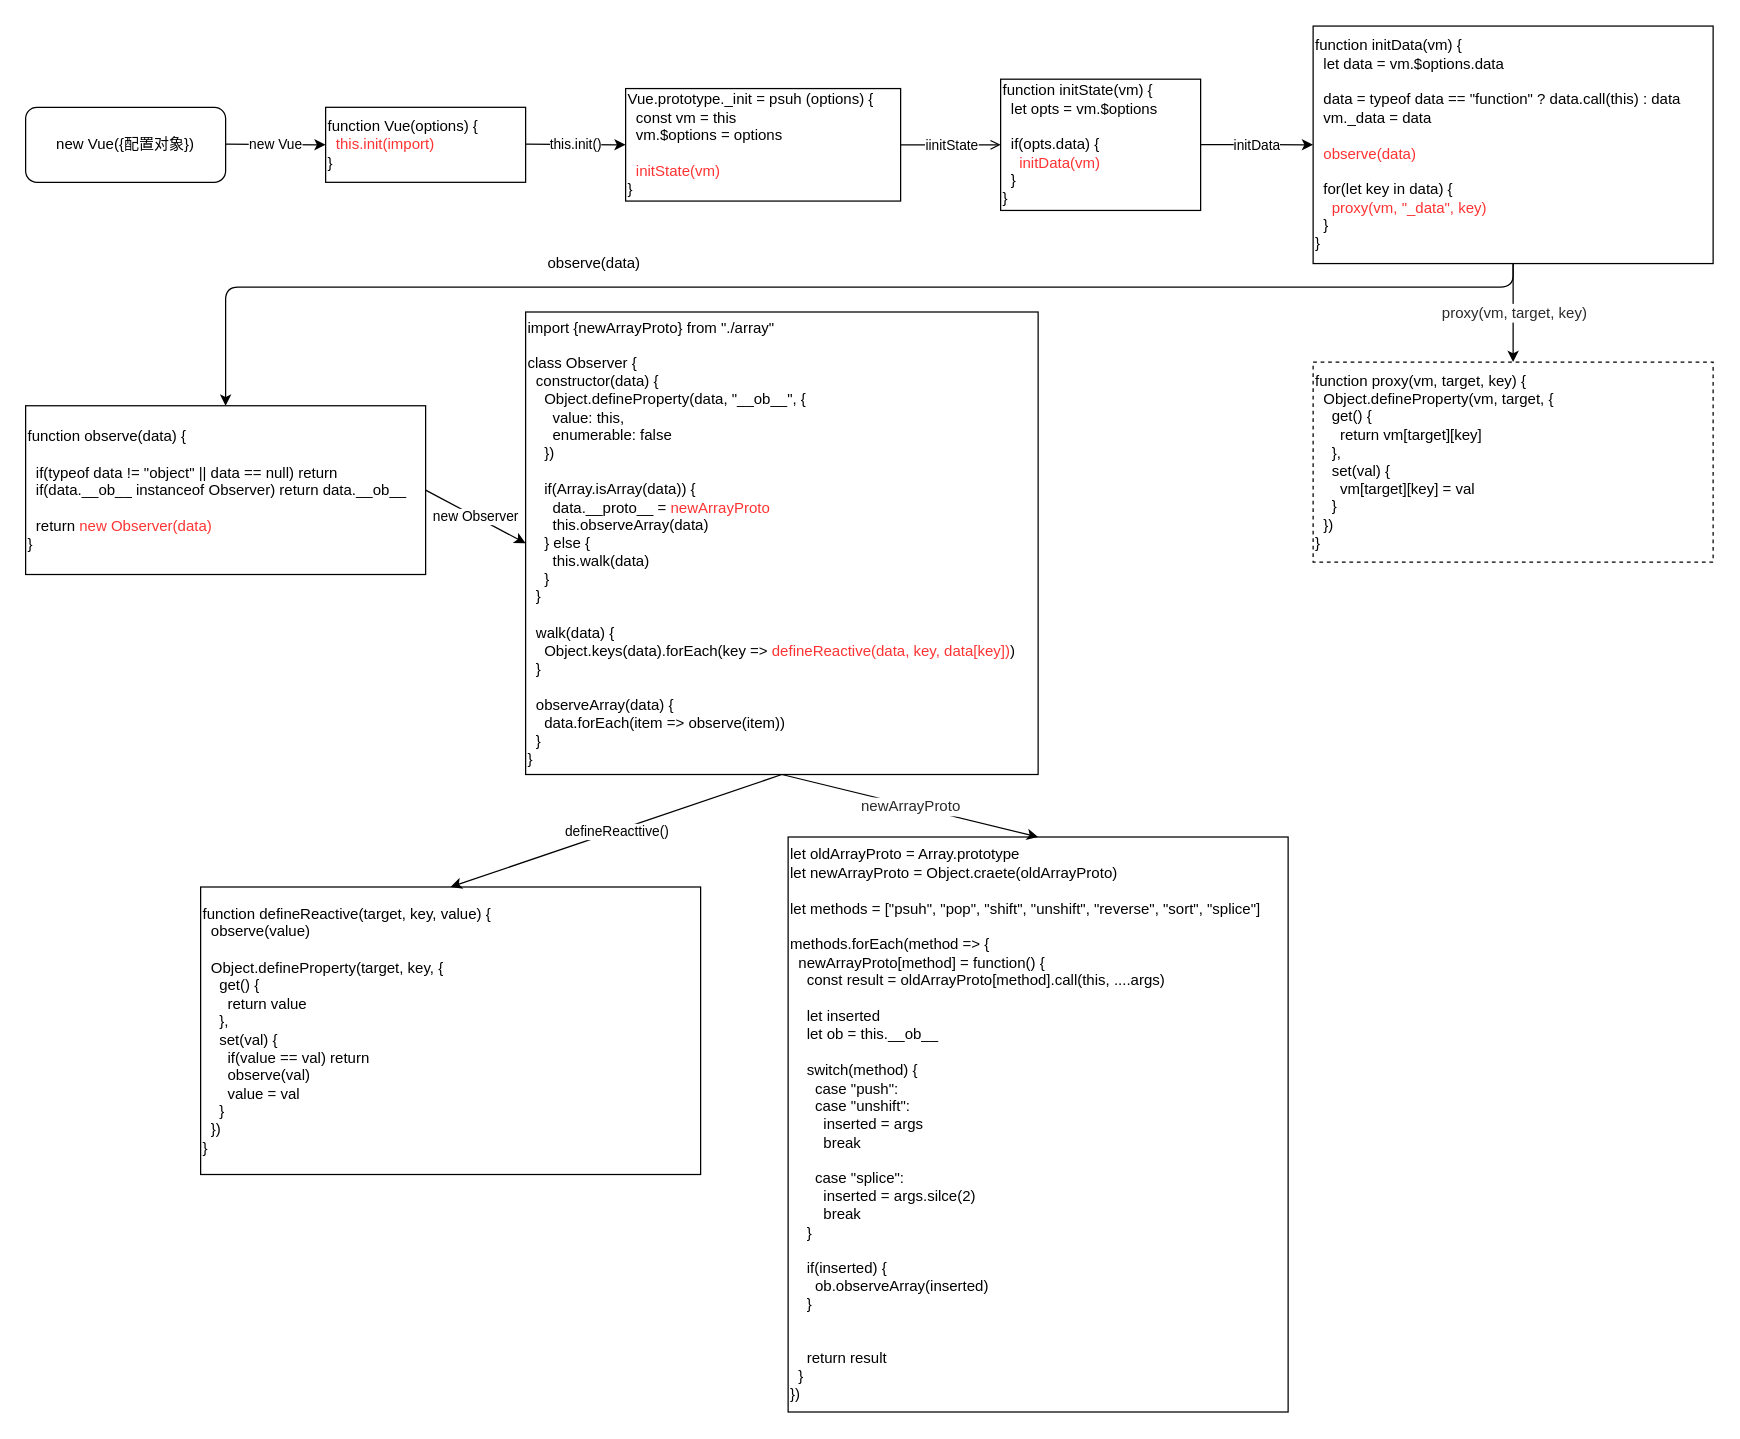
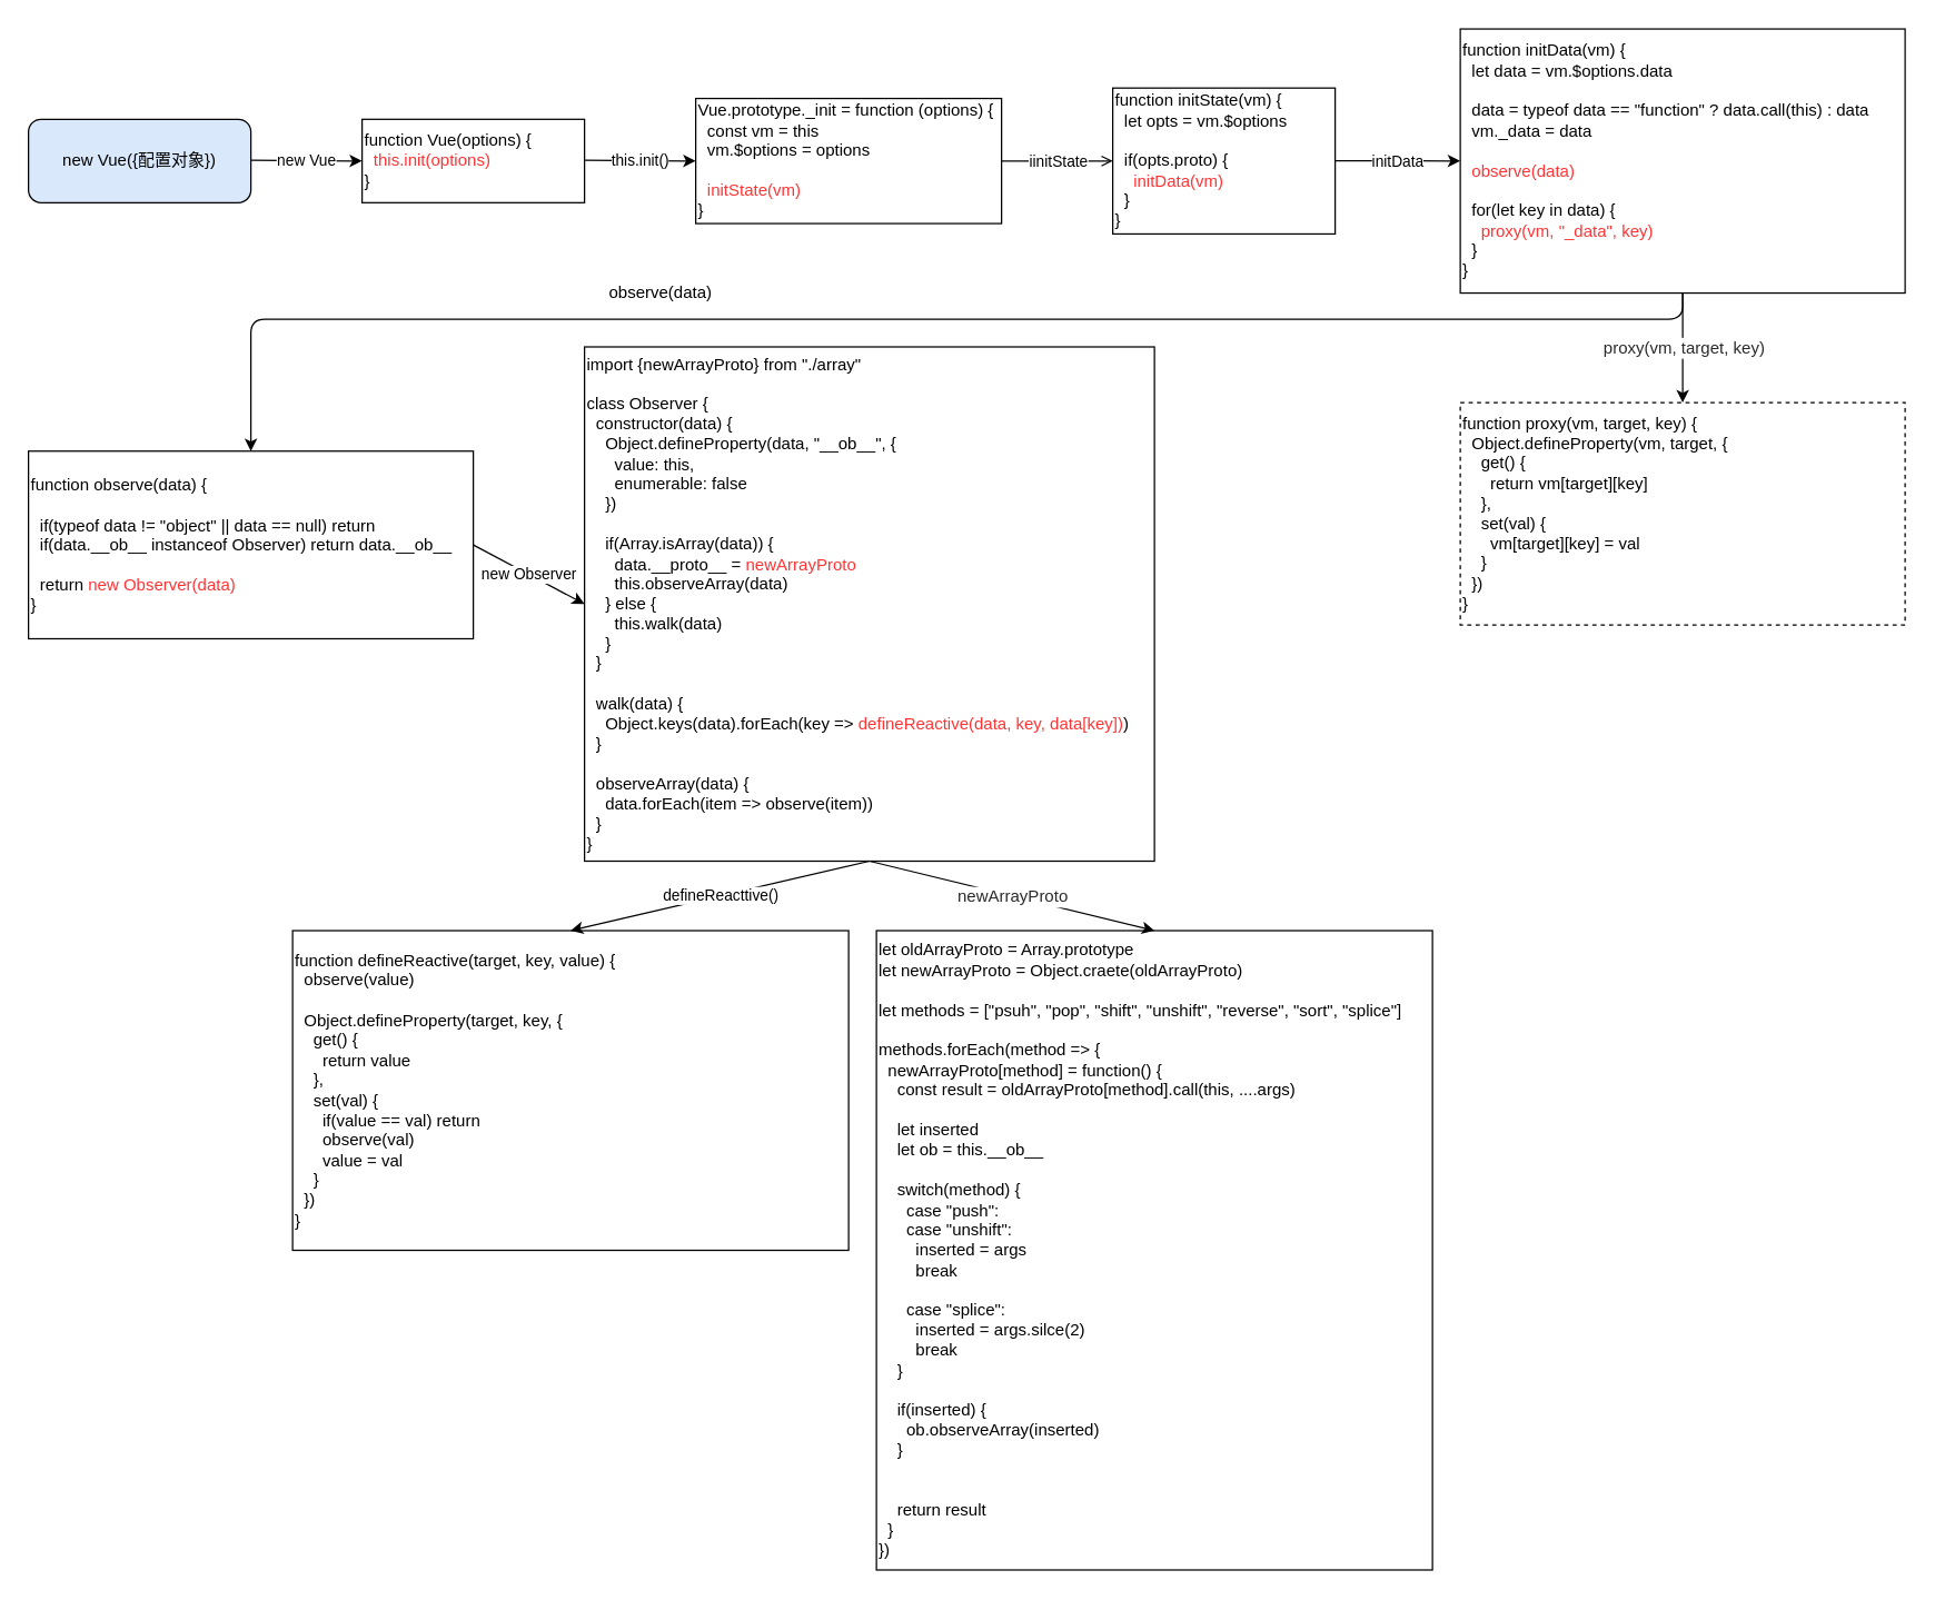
- <mxCell id="3" value="function Vue(options) {&lt;br&gt;&amp;nbsp; &lt;font color=&quot;#ff3333&quot;&gt;this.init(import)&lt;/font&gt;&lt;br&gt;}" style="rounded=0;whiteSpace=wrap;html=1;align=left;" parent="1" vertex="1"><mxGeometry x="260" y="85.25" width="160" height="60" as="geometry" /></mxCell>
+ <mxCell id="3" value="function Vue(options) {&lt;br&gt;&amp;nbsp; &lt;font color=&quot;#ff3333&quot;&gt;this.init(options)&lt;/font&gt;&lt;br&gt;}" style="rounded=0;whiteSpace=wrap;html=1;align=left;" parent="1" vertex="1"><mxGeometry x="260" y="85.25" width="160" height="60" as="geometry" /></mxCell>
- <mxCell id="4" value="Vue.prototype._init = psuh (options) {&lt;br&gt;&amp;nbsp; const vm = this&lt;br&gt;&amp;nbsp; vm.$options = options&lt;br&gt;&lt;br&gt;&amp;nbsp; &lt;font color=&quot;#ff3333&quot;&gt;initState(vm)&lt;/font&gt;&lt;br&gt;}" style="rounded=0;whiteSpace=wrap;html=1;align=left;" parent="1" vertex="1"><mxGeometry x="500" y="70.25" width="220" height="90" as="geometry" /></mxCell>
+ <mxCell id="4" value="Vue.prototype._init = function (options) {&lt;br&gt;&amp;nbsp; const vm = this&lt;br&gt;&amp;nbsp; vm.$options = options&lt;br&gt;&lt;br&gt;&amp;nbsp; &lt;font color=&quot;#ff3333&quot;&gt;initState(vm)&lt;/font&gt;&lt;br&gt;}" style="rounded=0;whiteSpace=wrap;html=1;align=left;" parent="1" vertex="1"><mxGeometry x="500" y="70.25" width="220" height="90" as="geometry" /></mxCell>
- <mxCell id="11" value="function initState(vm) {&lt;br&gt;&amp;nbsp; let opts = vm.$options&lt;br&gt;&lt;br&gt;&amp;nbsp; if(opts.data) {&lt;br&gt;&amp;nbsp; &amp;nbsp; &lt;font color=&quot;#ff3333&quot;&gt;initData(vm)&lt;/font&gt;&lt;br&gt;&amp;nbsp; }&lt;br&gt;}" style="rounded=0;whiteSpace=wrap;html=1;align=left;" parent="1" vertex="1"><mxGeometry x="800" y="62.75" width="160" height="105" as="geometry" /></mxCell>
+ <mxCell id="11" value="function initState(vm) {&lt;br&gt;&amp;nbsp; let opts = vm.$options&lt;br&gt;&lt;br&gt;&amp;nbsp; if(opts.proto) {&lt;br&gt;&amp;nbsp; &amp;nbsp; &lt;font color=&quot;#ff3333&quot;&gt;initData(vm)&lt;/font&gt;&lt;br&gt;&amp;nbsp; }&lt;br&gt;}" style="rounded=0;whiteSpace=wrap;html=1;align=left;" parent="1" vertex="1"><mxGeometry x="800" y="62.75" width="160" height="105" as="geometry" /></mxCell>
- <mxCell id="2" value="new Vue({配置对象})" style="rounded=1;whiteSpace=wrap;html=1;" parent="1" vertex="1"><mxGeometry x="20" y="85.25" width="160" height="60" as="geometry" /></mxCell>
+ <mxCell id="2" value="new Vue({配置对象})" style="rounded=1;whiteSpace=wrap;html=1;fillColor=#dae8fc;" parent="1" vertex="1"><mxGeometry x="20" y="85.25" width="160" height="60" as="geometry" /></mxCell>
- <mxCell id="18" value="function defineReactive(target, key, value) {&lt;br&gt;&amp;nbsp; observe(value)&lt;br&gt;&lt;br&gt;&amp;nbsp; Object.defineProperty(target, key, {&lt;br&gt;&amp;nbsp; &amp;nbsp; get() {&lt;br&gt;&amp;nbsp; &amp;nbsp; &amp;nbsp; return value&lt;br&gt;&amp;nbsp; &amp;nbsp; },&lt;br&gt;&amp;nbsp; &amp;nbsp; set(val) {&lt;br&gt;&amp;nbsp; &amp;nbsp; &amp;nbsp; if(value == val) return&lt;br&gt;&amp;nbsp; &amp;nbsp; &amp;nbsp; observe(val)&lt;br&gt;&amp;nbsp; &amp;nbsp; &amp;nbsp; value = val&lt;br&gt;&amp;nbsp; &amp;nbsp; }&lt;br&gt;&amp;nbsp; })&lt;br&gt;}" style="rounded=0;whiteSpace=wrap;html=1;align=left;" parent="1" vertex="1"><mxGeometry x="160" y="709" width="400" height="230" as="geometry" /></mxCell>
+ <mxCell id="18" value="function defineReactive(target, key, value) {&lt;br&gt;&amp;nbsp; observe(value)&lt;br&gt;&lt;br&gt;&amp;nbsp; Object.defineProperty(target, key, {&lt;br&gt;&amp;nbsp; &amp;nbsp; get() {&lt;br&gt;&amp;nbsp; &amp;nbsp; &amp;nbsp; return value&lt;br&gt;&amp;nbsp; &amp;nbsp; },&lt;br&gt;&amp;nbsp; &amp;nbsp; set(val) {&lt;br&gt;&amp;nbsp; &amp;nbsp; &amp;nbsp; if(value == val) return&lt;br&gt;&amp;nbsp; &amp;nbsp; &amp;nbsp; observe(val)&lt;br&gt;&amp;nbsp; &amp;nbsp; &amp;nbsp; value = val&lt;br&gt;&amp;nbsp; &amp;nbsp; }&lt;br&gt;&amp;nbsp; })&lt;br&gt;}" style="rounded=0;whiteSpace=wrap;html=1;align=left;" parent="1" vertex="1"><mxGeometry x="210" y="669" width="400" height="230" as="geometry" /></mxCell>
